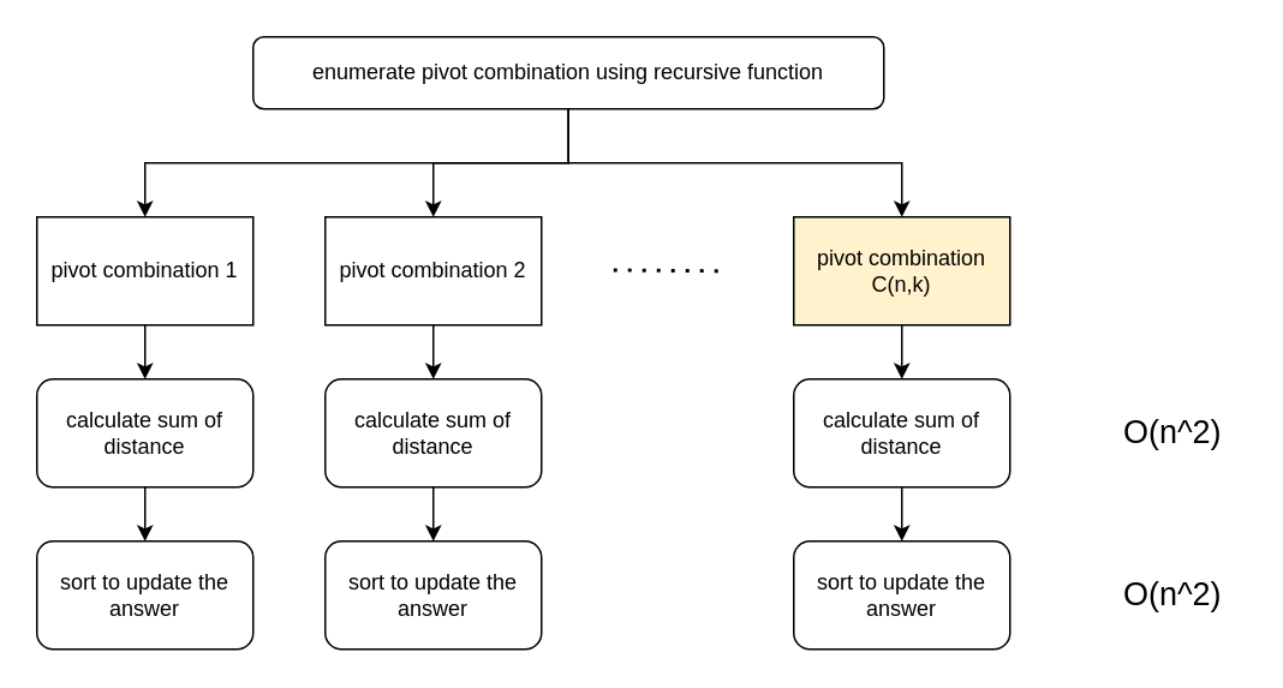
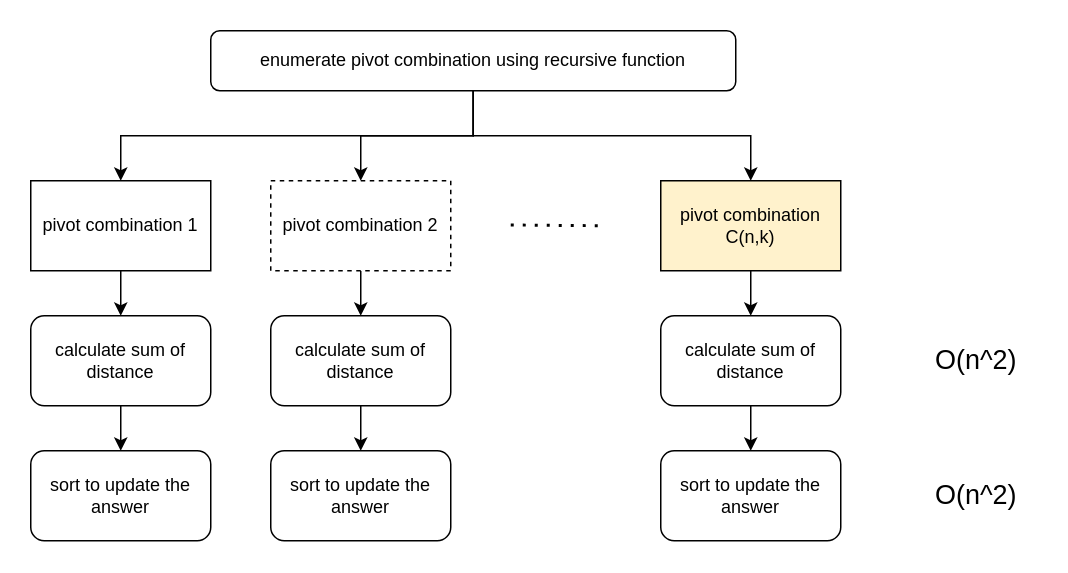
- <mxCell id="13" value="pivot combination 2" style="rounded=0;whiteSpace=wrap;html=1;" vertex="1" parent="1"><mxGeometry x="180" y="120" width="120" height="60" as="geometry" /></mxCell>
+ <mxCell id="13" value="pivot combination 2" style="rounded=0;whiteSpace=wrap;html=1;dashed=1;" vertex="1" parent="1"><mxGeometry x="180" y="120" width="120" height="60" as="geometry" /></mxCell>
